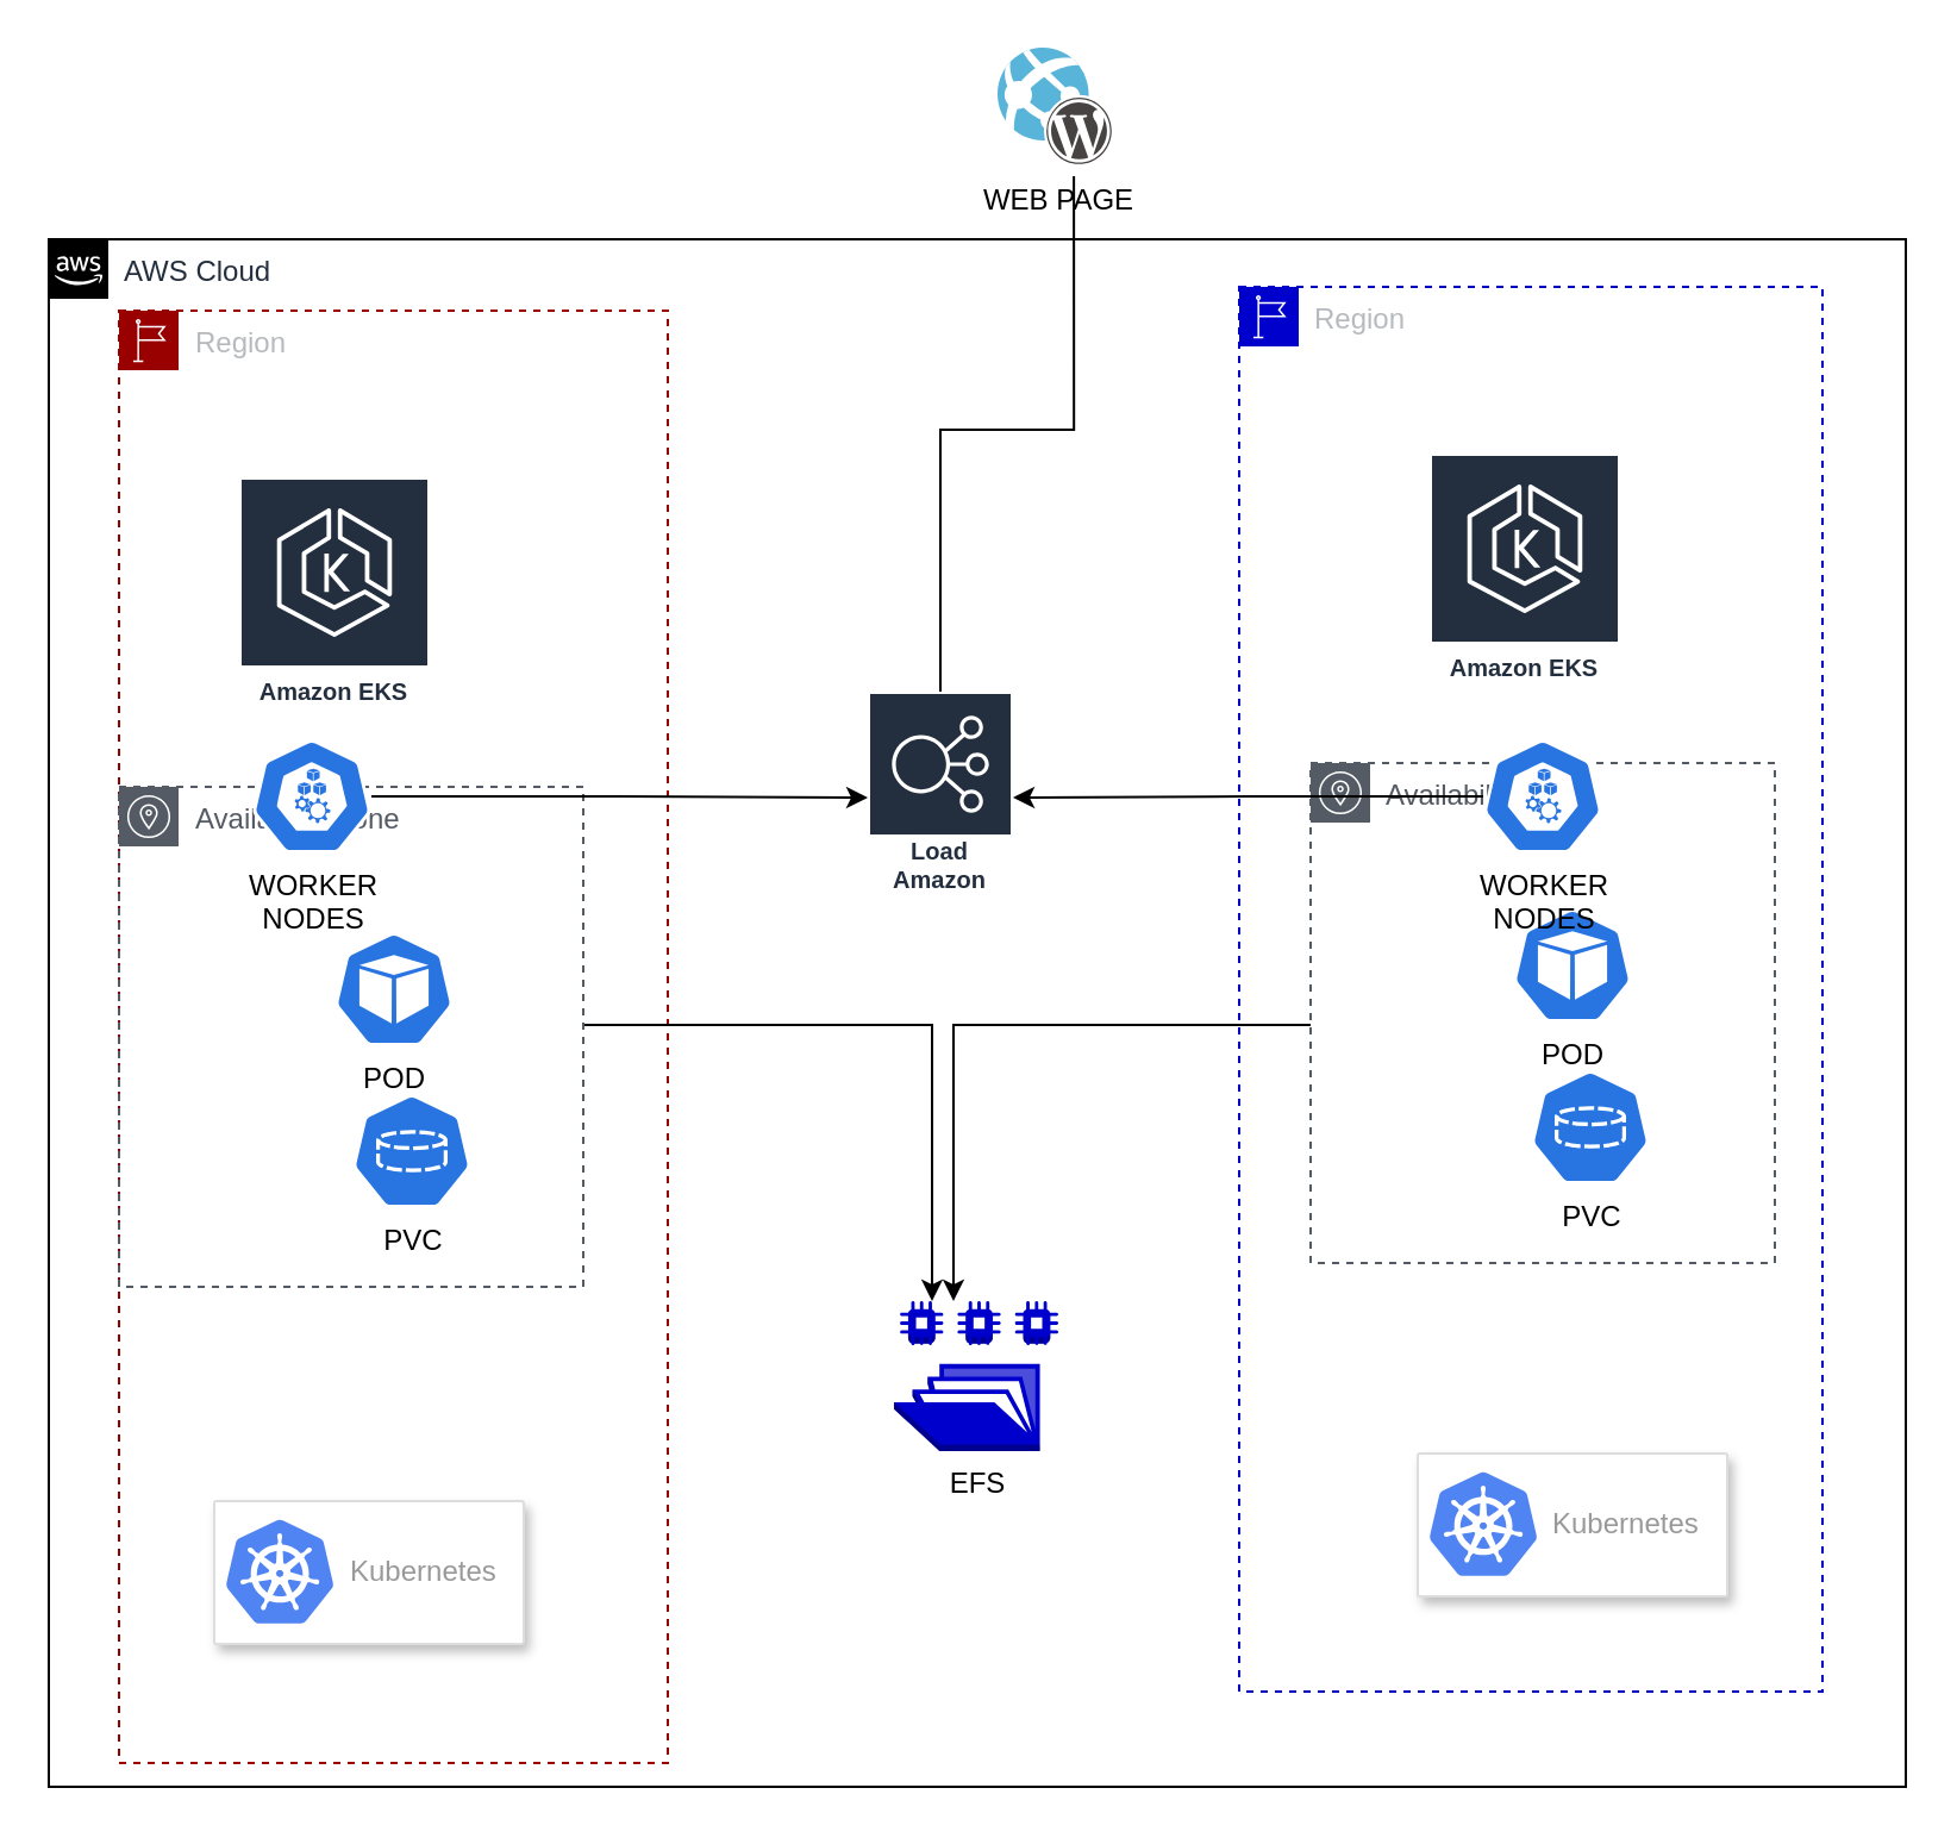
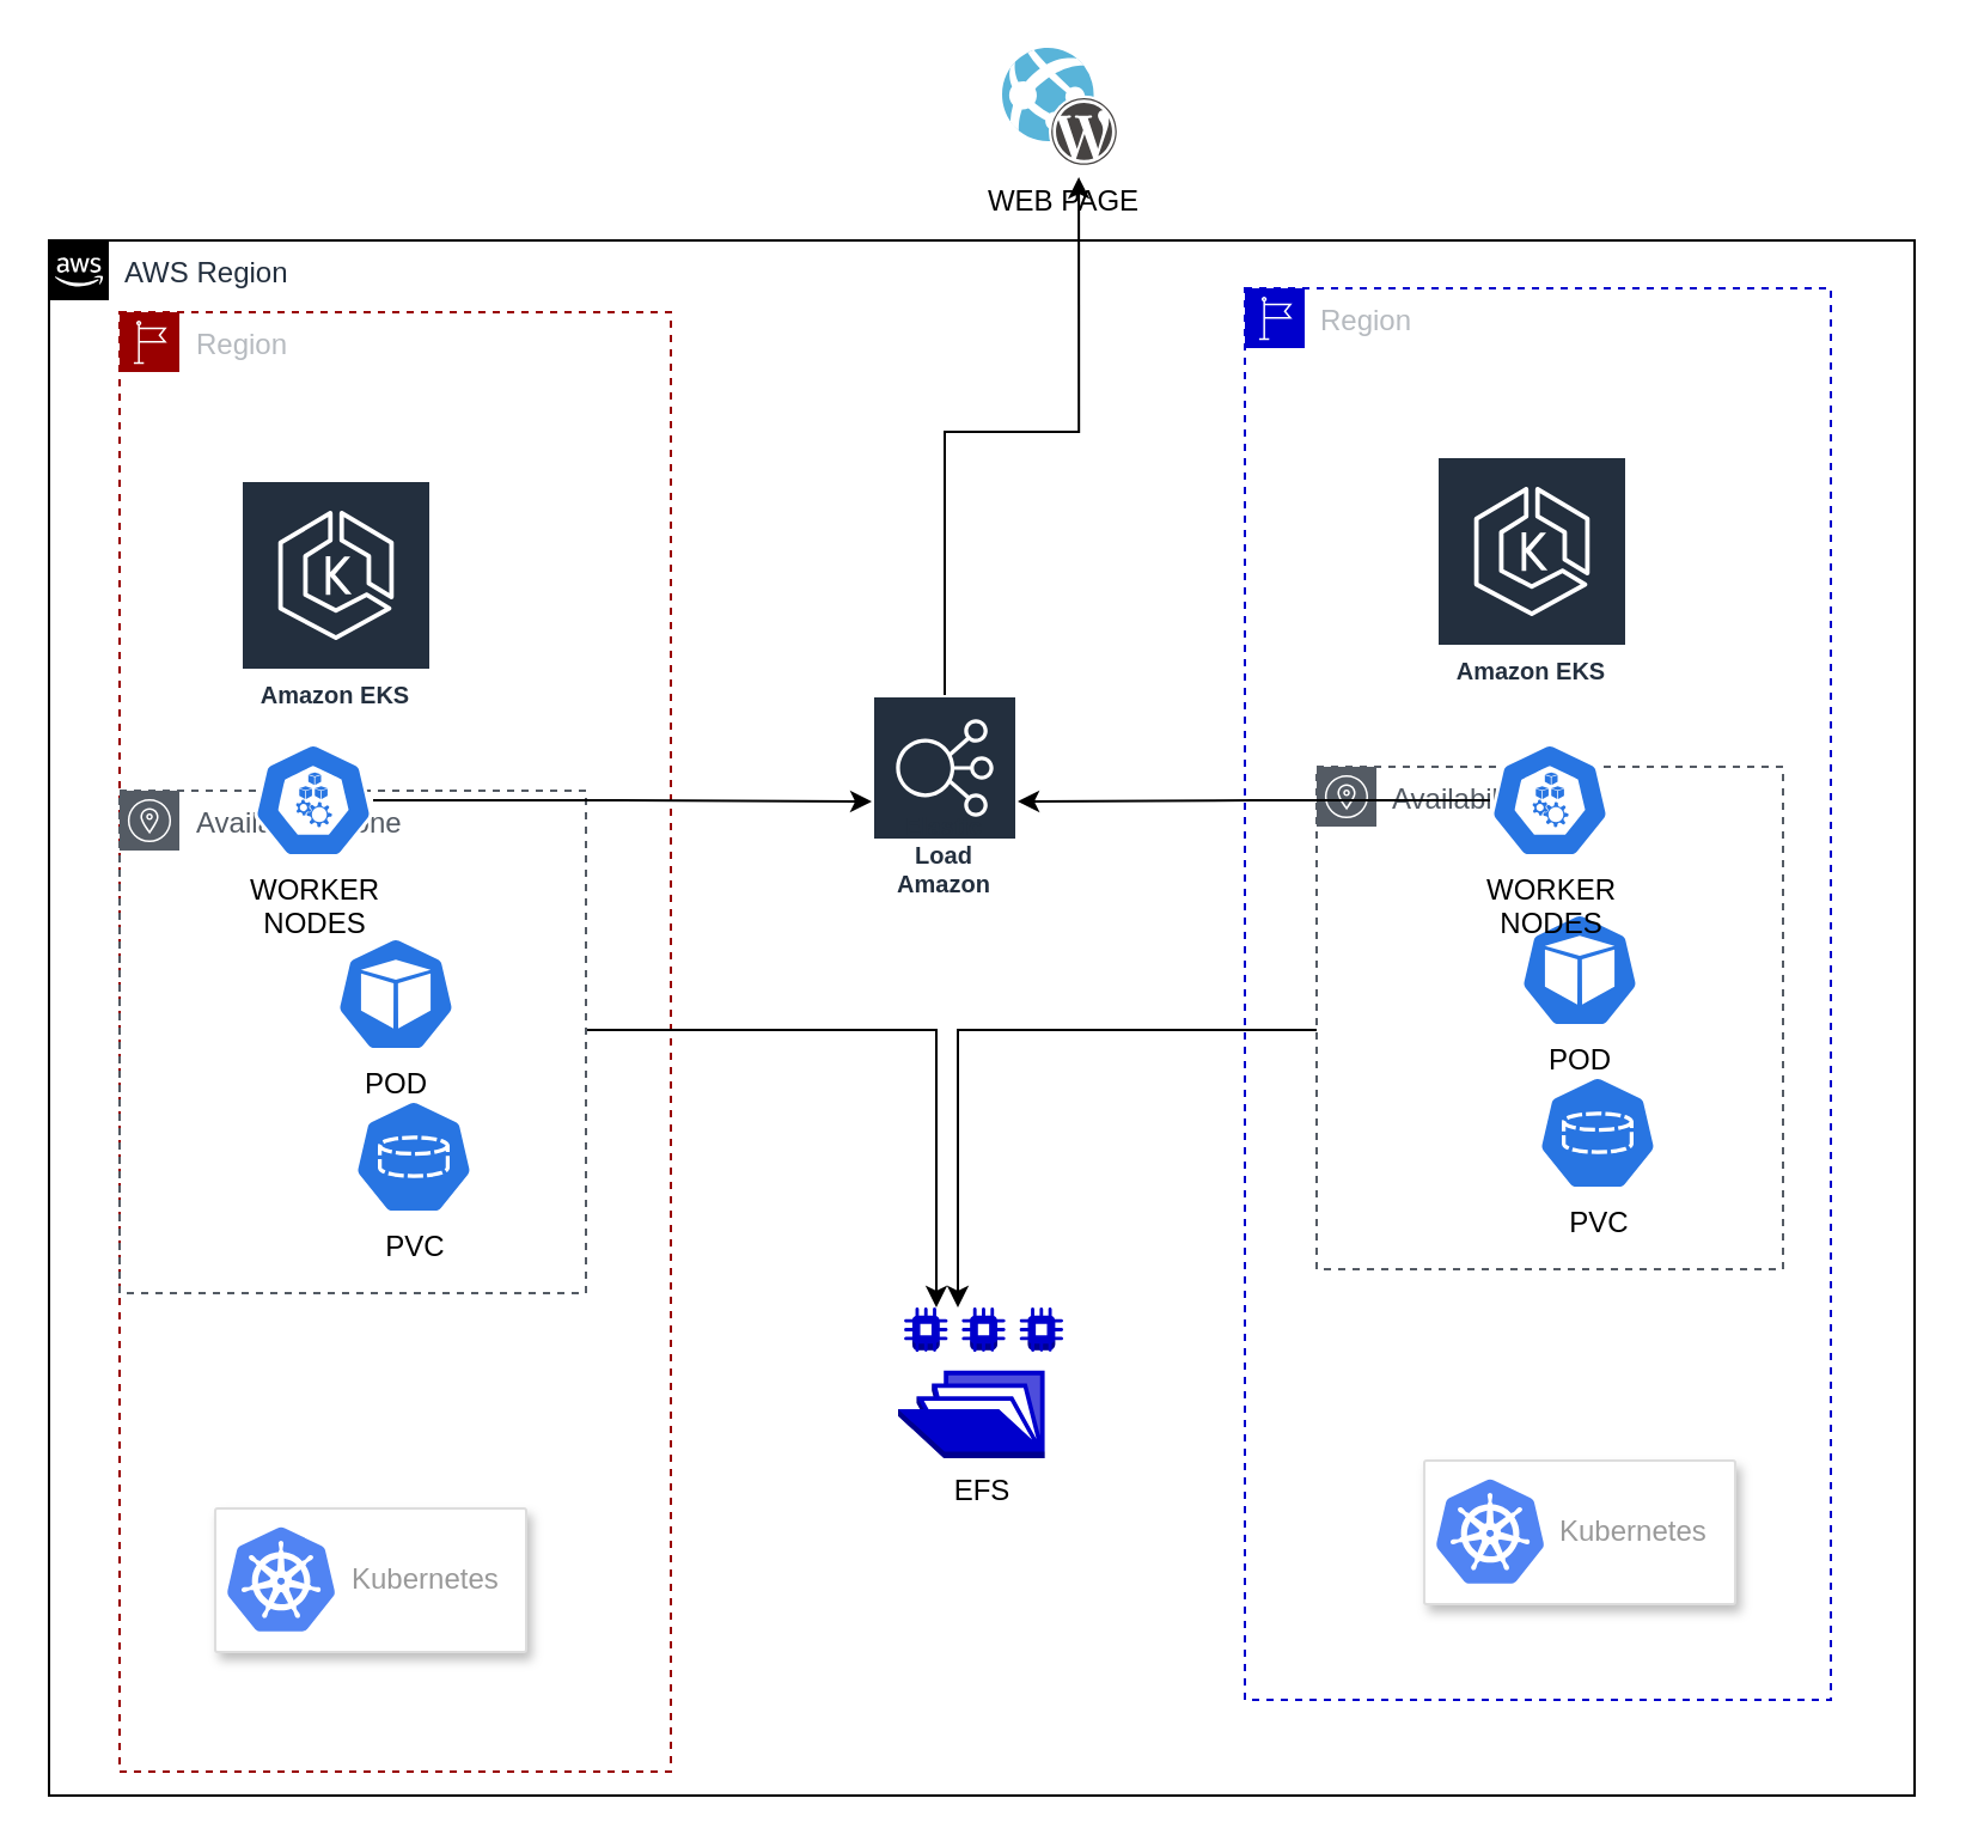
- <mxCell id="26" style="edgeStyle=orthogonalEdgeStyle;rounded=0;orthogonalLoop=1;jettySize=auto;html=1;entryX=0.644;entryY=1.071;entryDx=0;entryDy=0;entryPerimeter=0;endArrow=none;" edge="1" parent="1" source="22" target="25"><mxGeometry relative="1" as="geometry" /></mxCell>
+ <mxCell id="26" style="edgeStyle=orthogonalEdgeStyle;rounded=0;orthogonalLoop=1;jettySize=auto;html=1;entryX=0.644;entryY=1.071;entryDx=0;entryDy=0;entryPerimeter=0;" edge="1" parent="1" source="22" target="25"><mxGeometry relative="1" as="geometry" /></mxCell>
- <mxCell id="2" value="AWS Cloud" style="points=[[0,0],[0.25,0],[0.5,0],[0.75,0],[1,0],[1,0.25],[1,0.5],[1,0.75],[1,1],[0.75,1],[0.5,1],[0.25,1],[0,1],[0,0.75],[0,0.5],[0,0.25]];outlineConnect=0;gradientColor=none;html=1;whiteSpace=wrap;fontSize=12;fontStyle=0;shape=mxgraph.aws4.group;grIcon=mxgraph.aws4.group_aws_cloud_alt;strokeColor=#000000;fillColor=none;verticalAlign=top;align=left;spacingLeft=30;fontColor=#232F3E;dashed=0;labelBackgroundColor=#ffffff;container=1;pointerEvents=0;collapsible=0;recursiveResize=0;" parent="1" vertex="1"><mxGeometry x="20" y="100" width="780" height="650" as="geometry" /></mxCell>
+ <mxCell id="2" value="AWS Region" style="points=[[0,0],[0.25,0],[0.5,0],[0.75,0],[1,0],[1,0.25],[1,0.5],[1,0.75],[1,1],[0.75,1],[0.5,1],[0.25,1],[0,1],[0,0.75],[0,0.5],[0,0.25]];outlineConnect=0;gradientColor=none;html=1;whiteSpace=wrap;fontSize=12;fontStyle=0;shape=mxgraph.aws4.group;grIcon=mxgraph.aws4.group_aws_cloud_alt;strokeColor=#000000;fillColor=none;verticalAlign=top;align=left;spacingLeft=30;fontColor=#232F3E;dashed=0;labelBackgroundColor=#ffffff;container=1;pointerEvents=0;collapsible=0;recursiveResize=0;" parent="1" vertex="1"><mxGeometry x="20" y="100" width="780" height="650" as="geometry" /></mxCell>
